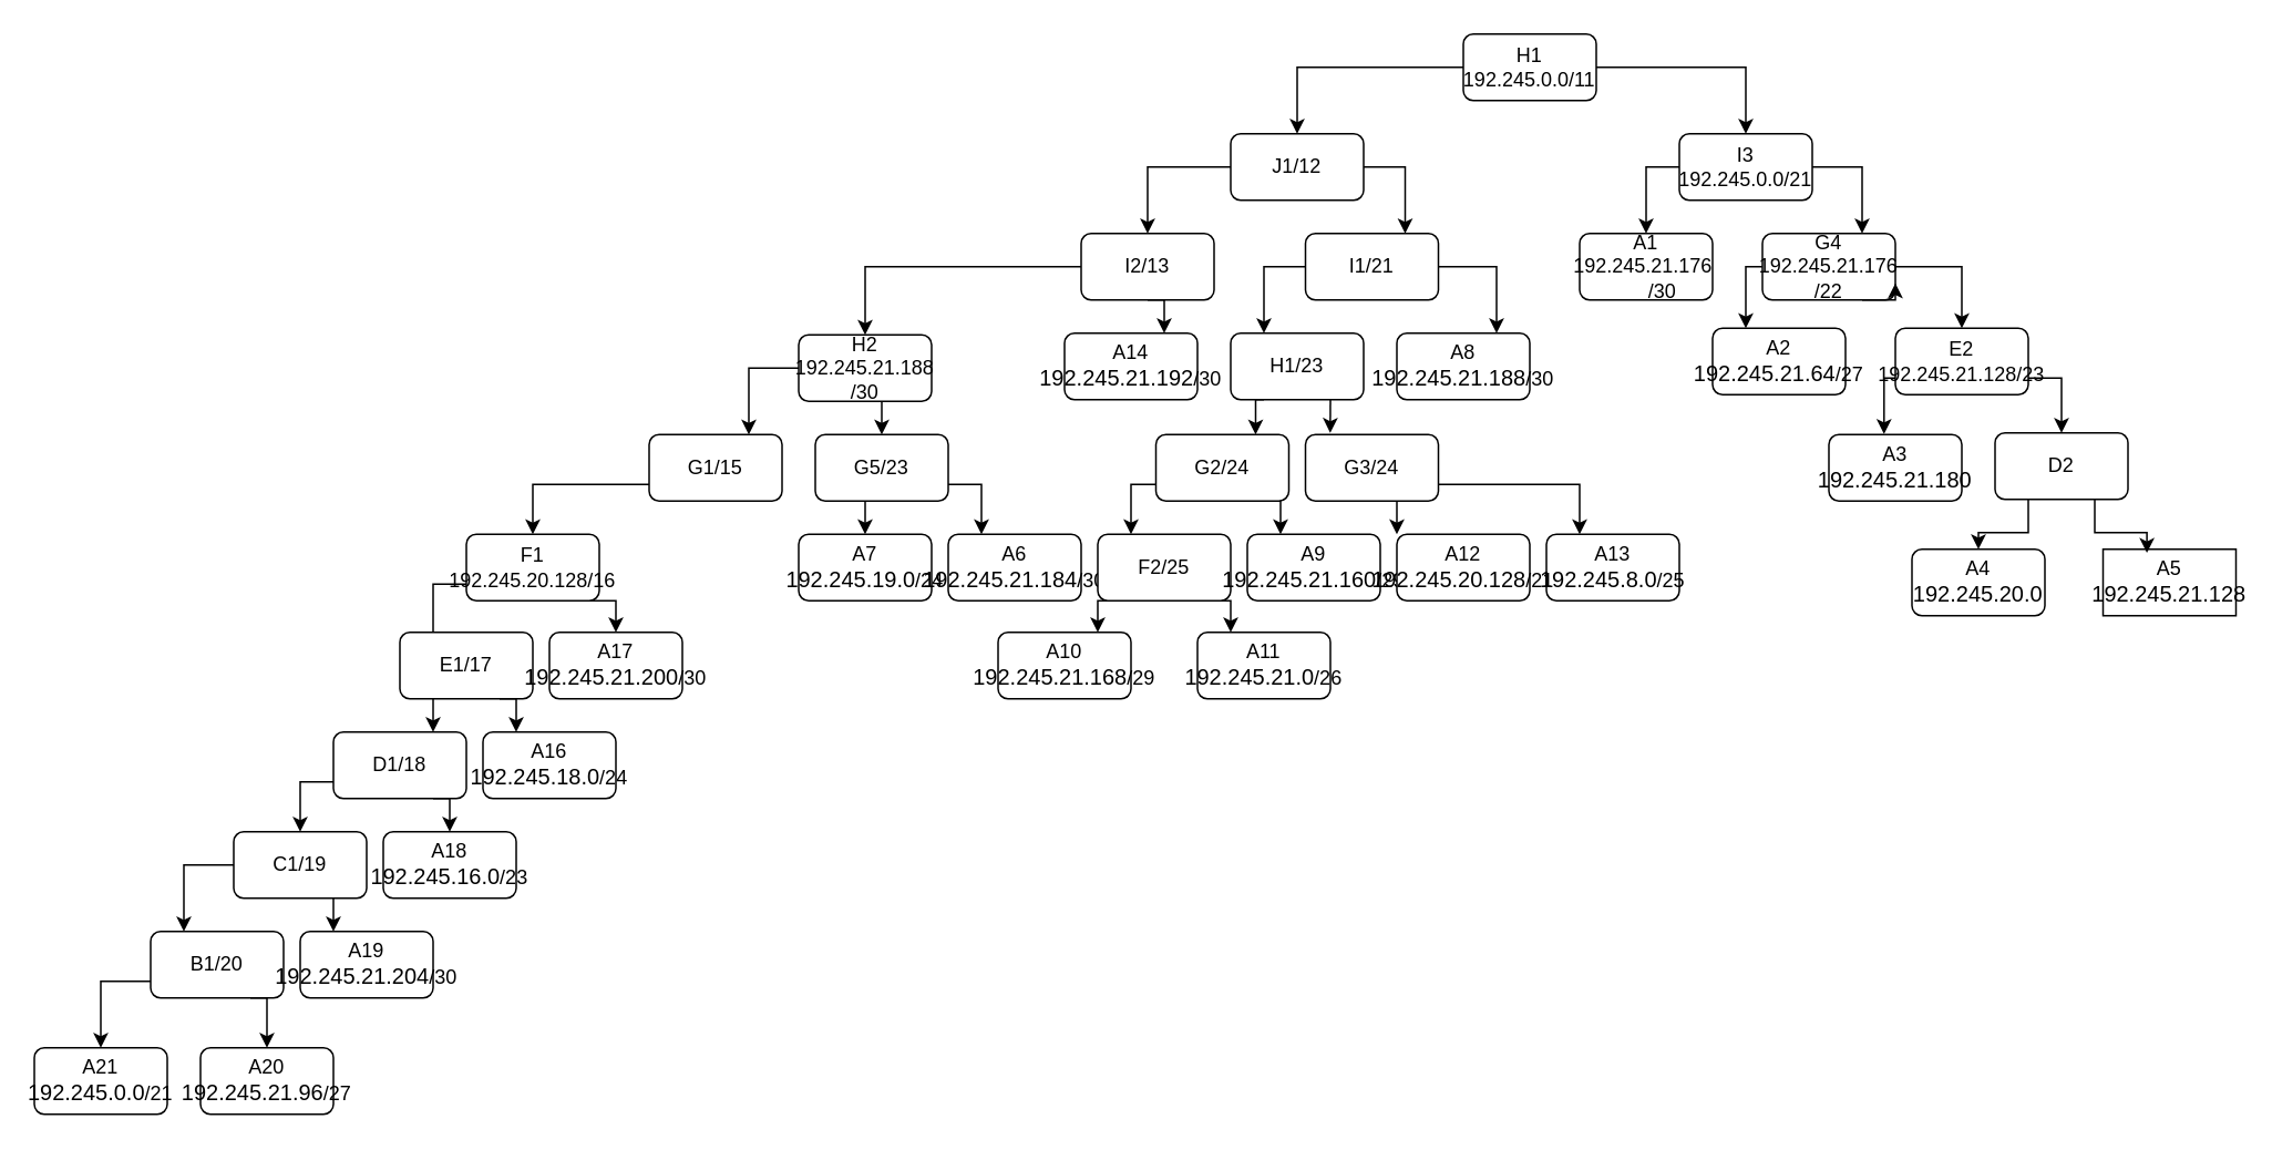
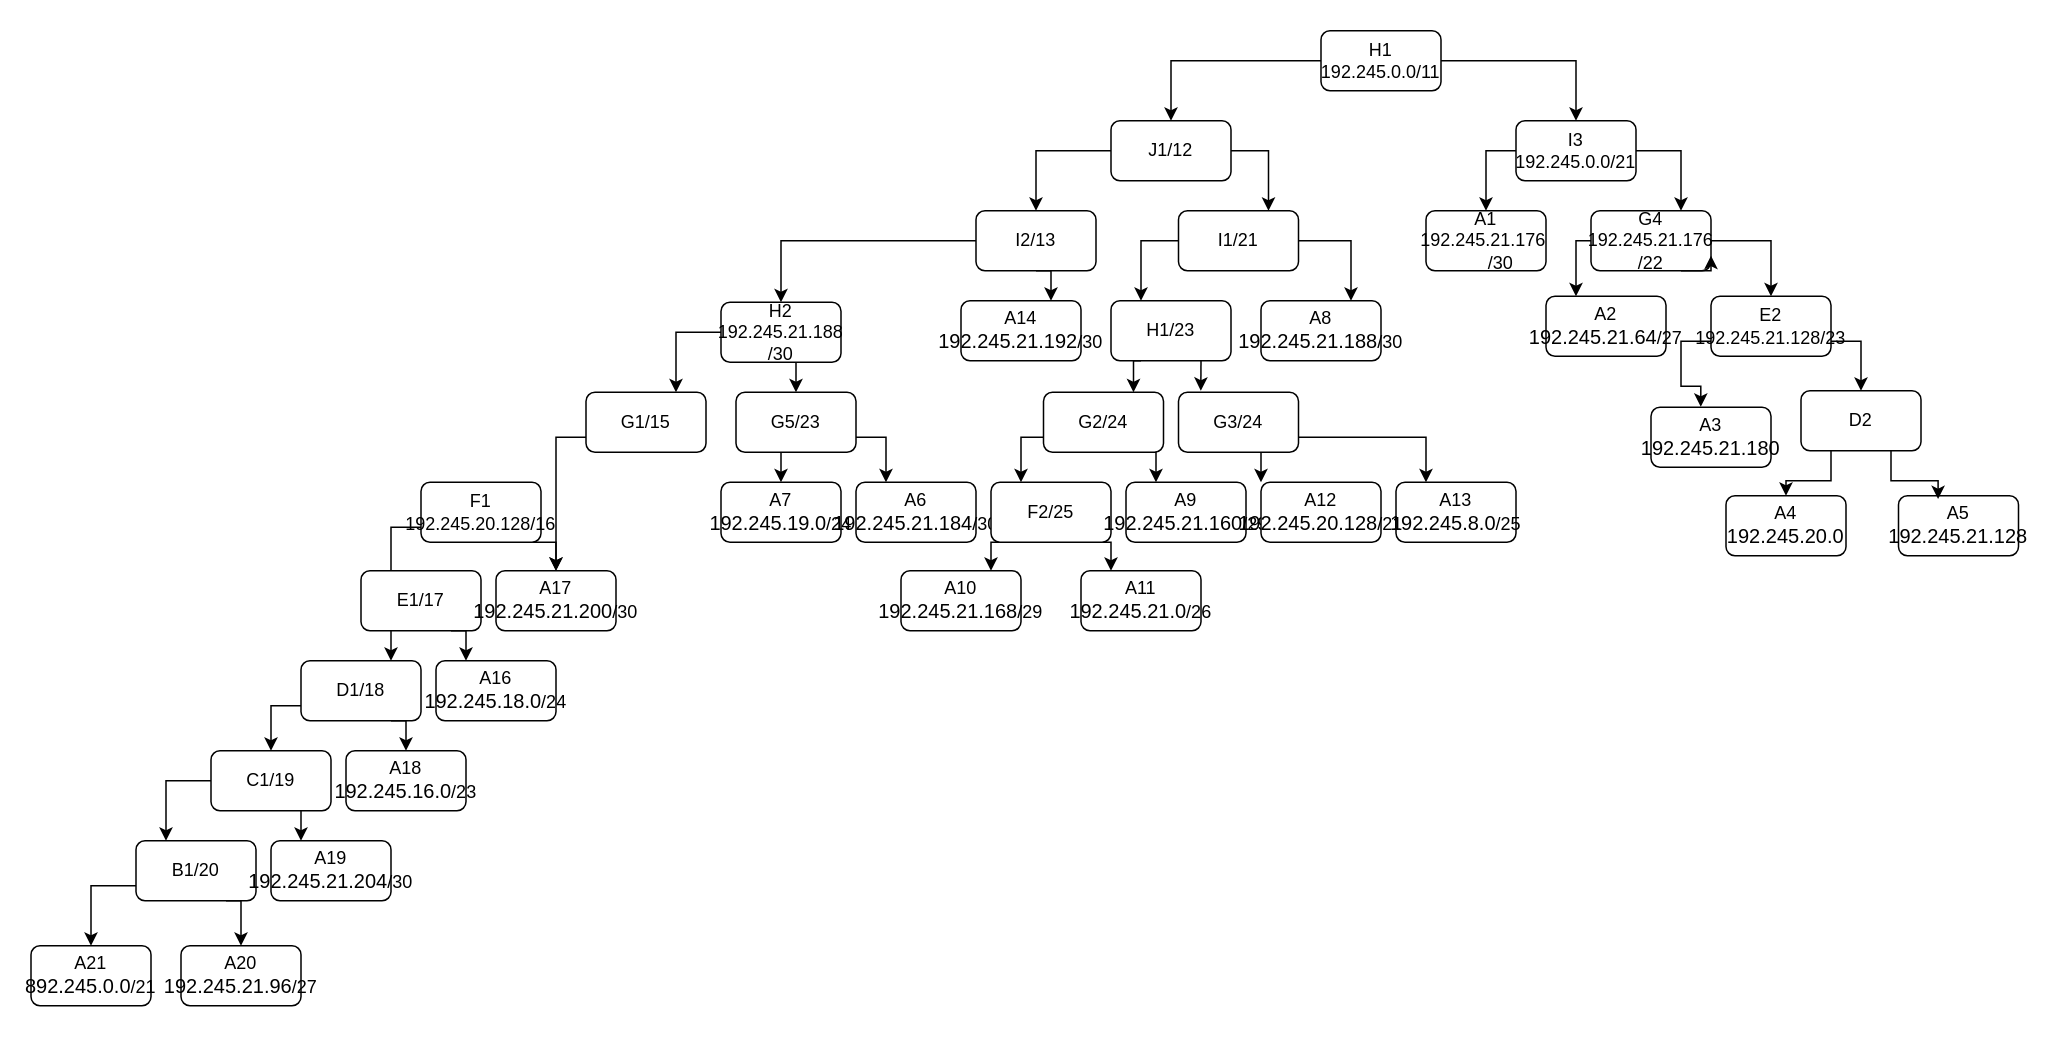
- <mxCell id="46" value="&lt;div&gt;A3&lt;/div&gt;&lt;div&gt;&lt;span style=&quot;text-align: start; font-size: 10pt; font-family: Arial;&quot; data-sheets-userformat=&quot;{&amp;quot;2&amp;quot;:33555133,&amp;quot;3&amp;quot;:{&amp;quot;1&amp;quot;:0},&amp;quot;5&amp;quot;:{&amp;quot;1&amp;quot;:[{&amp;quot;1&amp;quot;:2,&amp;quot;2&amp;quot;:0,&amp;quot;5&amp;quot;:{&amp;quot;1&amp;quot;:2,&amp;quot;2&amp;quot;:0}},{&amp;quot;1&amp;quot;:0,&amp;quot;2&amp;quot;:0,&amp;quot;3&amp;quot;:3},{&amp;quot;1&amp;quot;:1,&amp;quot;2&amp;quot;:0,&amp;quot;4&amp;quot;:1}]},&amp;quot;6&amp;quot;:{&amp;quot;1&amp;quot;:[{&amp;quot;1&amp;quot;:2,&amp;quot;2&amp;quot;:0,&amp;quot;5&amp;quot;:{&amp;quot;1&amp;quot;:2,&amp;quot;2&amp;quot;:0}},{&amp;quot;1&amp;quot;:0,&amp;quot;2&amp;quot;:0,&amp;quot;3&amp;quot;:3},{&amp;quot;1&amp;quot;:1,&amp;quot;2&amp;quot;:0,&amp;quot;4&amp;quot;:1}]},&amp;quot;7&amp;quot;:{&amp;quot;1&amp;quot;:[{&amp;quot;1&amp;quot;:2,&amp;quot;2&amp;quot;:0,&amp;quot;5&amp;quot;:{&amp;quot;1&amp;quot;:2,&amp;quot;2&amp;quot;:0}},{&amp;quot;1&amp;quot;:0,&amp;quot;2&amp;quot;:0,&amp;quot;3&amp;quot;:3},{&amp;quot;1&amp;quot;:1,&amp;quot;2&amp;quot;:0,&amp;quot;4&amp;quot;:1}]},&amp;quot;8&amp;quot;:{&amp;quot;1&amp;quot;:[{&amp;quot;1&amp;quot;:2,&amp;quot;2&amp;quot;:0,&amp;quot;5&amp;quot;:{&amp;quot;1&amp;quot;:2,&amp;quot;2&amp;quot;:0}},{&amp;quot;1&amp;quot;:0,&amp;quot;2&amp;quot;:0,&amp;quot;3&amp;quot;:3},{&amp;quot;1&amp;quot;:1,&amp;quot;2&amp;quot;:0,&amp;quot;4&amp;quot;:1}]},&amp;quot;10&amp;quot;:1,&amp;quot;12&amp;quot;:0,&amp;quot;28&amp;quot;:1}&quot; data-sheets-value=&quot;{&amp;quot;1&amp;quot;:2,&amp;quot;2&amp;quot;:&amp;quot;192.245.21.180&amp;quot;}&quot; data-sheets-root=&quot;1&quot;&gt;192.245.21.180&lt;/span&gt;&lt;br&gt;&lt;/div&gt;" style="rounded=1;whiteSpace=wrap;html=1;" vertex="1" parent="1"><mxGeometry x="1100" y="261" width="80" height="40" as="geometry" /></mxCell>
+ <mxCell id="46" value="&lt;div&gt;A3&lt;/div&gt;&lt;div&gt;&lt;span style=&quot;text-align: start; font-size: 10pt; font-family: Arial;&quot; data-sheets-userformat=&quot;{&amp;quot;2&amp;quot;:33555133,&amp;quot;3&amp;quot;:{&amp;quot;1&amp;quot;:0},&amp;quot;5&amp;quot;:{&amp;quot;1&amp;quot;:[{&amp;quot;1&amp;quot;:2,&amp;quot;2&amp;quot;:0,&amp;quot;5&amp;quot;:{&amp;quot;1&amp;quot;:2,&amp;quot;2&amp;quot;:0}},{&amp;quot;1&amp;quot;:0,&amp;quot;2&amp;quot;:0,&amp;quot;3&amp;quot;:3},{&amp;quot;1&amp;quot;:1,&amp;quot;2&amp;quot;:0,&amp;quot;4&amp;quot;:1}]},&amp;quot;6&amp;quot;:{&amp;quot;1&amp;quot;:[{&amp;quot;1&amp;quot;:2,&amp;quot;2&amp;quot;:0,&amp;quot;5&amp;quot;:{&amp;quot;1&amp;quot;:2,&amp;quot;2&amp;quot;:0}},{&amp;quot;1&amp;quot;:0,&amp;quot;2&amp;quot;:0,&amp;quot;3&amp;quot;:3},{&amp;quot;1&amp;quot;:1,&amp;quot;2&amp;quot;:0,&amp;quot;4&amp;quot;:1}]},&amp;quot;7&amp;quot;:{&amp;quot;1&amp;quot;:[{&amp;quot;1&amp;quot;:2,&amp;quot;2&amp;quot;:0,&amp;quot;5&amp;quot;:{&amp;quot;1&amp;quot;:2,&amp;quot;2&amp;quot;:0}},{&amp;quot;1&amp;quot;:0,&amp;quot;2&amp;quot;:0,&amp;quot;3&amp;quot;:3},{&amp;quot;1&amp;quot;:1,&amp;quot;2&amp;quot;:0,&amp;quot;4&amp;quot;:1}]},&amp;quot;8&amp;quot;:{&amp;quot;1&amp;quot;:[{&amp;quot;1&amp;quot;:2,&amp;quot;2&amp;quot;:0,&amp;quot;5&amp;quot;:{&amp;quot;1&amp;quot;:2,&amp;quot;2&amp;quot;:0}},{&amp;quot;1&amp;quot;:0,&amp;quot;2&amp;quot;:0,&amp;quot;3&amp;quot;:3},{&amp;quot;1&amp;quot;:1,&amp;quot;2&amp;quot;:0,&amp;quot;4&amp;quot;:1}]},&amp;quot;10&amp;quot;:1,&amp;quot;12&amp;quot;:0,&amp;quot;28&amp;quot;:1}&quot; data-sheets-value=&quot;{&amp;quot;1&amp;quot;:2,&amp;quot;2&amp;quot;:&amp;quot;192.245.21.180&amp;quot;}&quot; data-sheets-root=&quot;1&quot;&gt;192.245.21.180&lt;/span&gt;&lt;br&gt;&lt;/div&gt;" style="rounded=1;whiteSpace=wrap;html=1;" vertex="1" parent="1"><mxGeometry x="1100" y="271" width="80" height="40" as="geometry" /></mxCell>
- <mxCell id="35" style="edgeStyle=orthogonalEdgeStyle;rounded=0;orthogonalLoop=1;jettySize=auto;html=1;exitX=0;exitY=0.75;exitDx=0;exitDy=0;" edge="1" parent="1" source="36" target="53"><mxGeometry relative="1" as="geometry" /></mxCell>
+ <mxCell id="35" style="edgeStyle=orthogonalEdgeStyle;rounded=0;orthogonalLoop=1;jettySize=auto;html=1;exitX=0;exitY=0.75;exitDx=0;exitDy=0;" edge="1" parent="1" source="36" target="65"><mxGeometry relative="1" as="geometry" /></mxCell>
- <mxCell id="48" value="&lt;div&gt;A5&lt;/div&gt;&lt;div&gt;&lt;span style=&quot;text-align: start; font-size: 10pt; font-family: Arial;&quot; data-sheets-userformat=&quot;{&amp;quot;2&amp;quot;:33555133,&amp;quot;3&amp;quot;:{&amp;quot;1&amp;quot;:0},&amp;quot;5&amp;quot;:{&amp;quot;1&amp;quot;:[{&amp;quot;1&amp;quot;:2,&amp;quot;2&amp;quot;:0,&amp;quot;5&amp;quot;:{&amp;quot;1&amp;quot;:2,&amp;quot;2&amp;quot;:0}},{&amp;quot;1&amp;quot;:0,&amp;quot;2&amp;quot;:0,&amp;quot;3&amp;quot;:3},{&amp;quot;1&amp;quot;:1,&amp;quot;2&amp;quot;:0,&amp;quot;4&amp;quot;:1}]},&amp;quot;6&amp;quot;:{&amp;quot;1&amp;quot;:[{&amp;quot;1&amp;quot;:2,&amp;quot;2&amp;quot;:0,&amp;quot;5&amp;quot;:{&amp;quot;1&amp;quot;:2,&amp;quot;2&amp;quot;:0}},{&amp;quot;1&amp;quot;:0,&amp;quot;2&amp;quot;:0,&amp;quot;3&amp;quot;:3},{&amp;quot;1&amp;quot;:1,&amp;quot;2&amp;quot;:0,&amp;quot;4&amp;quot;:1}]},&amp;quot;7&amp;quot;:{&amp;quot;1&amp;quot;:[{&amp;quot;1&amp;quot;:2,&amp;quot;2&amp;quot;:0,&amp;quot;5&amp;quot;:{&amp;quot;1&amp;quot;:2,&amp;quot;2&amp;quot;:0}},{&amp;quot;1&amp;quot;:0,&amp;quot;2&amp;quot;:0,&amp;quot;3&amp;quot;:3},{&amp;quot;1&amp;quot;:1,&amp;quot;2&amp;quot;:0,&amp;quot;4&amp;quot;:1}]},&amp;quot;8&amp;quot;:{&amp;quot;1&amp;quot;:[{&amp;quot;1&amp;quot;:2,&amp;quot;2&amp;quot;:0,&amp;quot;5&amp;quot;:{&amp;quot;1&amp;quot;:2,&amp;quot;2&amp;quot;:0}},{&amp;quot;1&amp;quot;:0,&amp;quot;2&amp;quot;:0,&amp;quot;3&amp;quot;:3},{&amp;quot;1&amp;quot;:1,&amp;quot;2&amp;quot;:0,&amp;quot;4&amp;quot;:1}]},&amp;quot;10&amp;quot;:1,&amp;quot;12&amp;quot;:0,&amp;quot;28&amp;quot;:1}&quot; data-sheets-value=&quot;{&amp;quot;1&amp;quot;:2,&amp;quot;2&amp;quot;:&amp;quot;192.245.21.128\t&amp;quot;}&quot; data-sheets-root=&quot;1&quot;&gt;192.245.21.128&lt;/span&gt;&lt;/div&gt;" style="whiteSpace=wrap;html=1;rounded=0;" vertex="1" parent="1"><mxGeometry x="1265" y="330" width="80" height="40" as="geometry" /></mxCell>
+ <mxCell id="48" value="&lt;div&gt;A5&lt;/div&gt;&lt;div&gt;&lt;span style=&quot;text-align: start; font-size: 10pt; font-family: Arial;&quot; data-sheets-userformat=&quot;{&amp;quot;2&amp;quot;:33555133,&amp;quot;3&amp;quot;:{&amp;quot;1&amp;quot;:0},&amp;quot;5&amp;quot;:{&amp;quot;1&amp;quot;:[{&amp;quot;1&amp;quot;:2,&amp;quot;2&amp;quot;:0,&amp;quot;5&amp;quot;:{&amp;quot;1&amp;quot;:2,&amp;quot;2&amp;quot;:0}},{&amp;quot;1&amp;quot;:0,&amp;quot;2&amp;quot;:0,&amp;quot;3&amp;quot;:3},{&amp;quot;1&amp;quot;:1,&amp;quot;2&amp;quot;:0,&amp;quot;4&amp;quot;:1}]},&amp;quot;6&amp;quot;:{&amp;quot;1&amp;quot;:[{&amp;quot;1&amp;quot;:2,&amp;quot;2&amp;quot;:0,&amp;quot;5&amp;quot;:{&amp;quot;1&amp;quot;:2,&amp;quot;2&amp;quot;:0}},{&amp;quot;1&amp;quot;:0,&amp;quot;2&amp;quot;:0,&amp;quot;3&amp;quot;:3},{&amp;quot;1&amp;quot;:1,&amp;quot;2&amp;quot;:0,&amp;quot;4&amp;quot;:1}]},&amp;quot;7&amp;quot;:{&amp;quot;1&amp;quot;:[{&amp;quot;1&amp;quot;:2,&amp;quot;2&amp;quot;:0,&amp;quot;5&amp;quot;:{&amp;quot;1&amp;quot;:2,&amp;quot;2&amp;quot;:0}},{&amp;quot;1&amp;quot;:0,&amp;quot;2&amp;quot;:0,&amp;quot;3&amp;quot;:3},{&amp;quot;1&amp;quot;:1,&amp;quot;2&amp;quot;:0,&amp;quot;4&amp;quot;:1}]},&amp;quot;8&amp;quot;:{&amp;quot;1&amp;quot;:[{&amp;quot;1&amp;quot;:2,&amp;quot;2&amp;quot;:0,&amp;quot;5&amp;quot;:{&amp;quot;1&amp;quot;:2,&amp;quot;2&amp;quot;:0}},{&amp;quot;1&amp;quot;:0,&amp;quot;2&amp;quot;:0,&amp;quot;3&amp;quot;:3},{&amp;quot;1&amp;quot;:1,&amp;quot;2&amp;quot;:0,&amp;quot;4&amp;quot;:1}]},&amp;quot;10&amp;quot;:1,&amp;quot;12&amp;quot;:0,&amp;quot;28&amp;quot;:1}&quot; data-sheets-value=&quot;{&amp;quot;1&amp;quot;:2,&amp;quot;2&amp;quot;:&amp;quot;192.245.21.128\t&amp;quot;}&quot; data-sheets-root=&quot;1&quot;&gt;192.245.21.128&lt;/span&gt;&lt;/div&gt;" style="rounded=1;whiteSpace=wrap;html=1;" vertex="1" parent="1"><mxGeometry x="1265" y="330" width="80" height="40" as="geometry" /></mxCell>
- <mxCell id="81" value="&lt;div&gt;&lt;span style=&quot;background-color: initial;&quot;&gt;A21&lt;/span&gt;&lt;/div&gt;&lt;div&gt;&lt;span style=&quot;font-family: Arial; font-size: 10pt; text-align: start; background-color: initial;&quot;&gt;192.245.0.0&lt;/span&gt;&lt;span style=&quot;background-color: initial;&quot;&gt;/21&lt;/span&gt;&lt;br&gt;&lt;/div&gt;" style="rounded=1;whiteSpace=wrap;html=1;" vertex="1" parent="1"><mxGeometry x="20" y="630" width="80" height="40" as="geometry" /></mxCell>
+ <mxCell id="81" value="&lt;div&gt;&lt;span style=&quot;background-color: initial;&quot;&gt;A21&lt;/span&gt;&lt;/div&gt;&lt;div&gt;&lt;span style=&quot;font-family: Arial; font-size: 10pt; text-align: start; background-color: initial;&quot;&gt;892.245.0.0&lt;/span&gt;&lt;span style=&quot;background-color: initial;&quot;&gt;/21&lt;/span&gt;&lt;br&gt;&lt;/div&gt;" style="rounded=1;whiteSpace=wrap;html=1;" vertex="1" parent="1"><mxGeometry x="20" y="630" width="80" height="40" as="geometry" /></mxCell>
